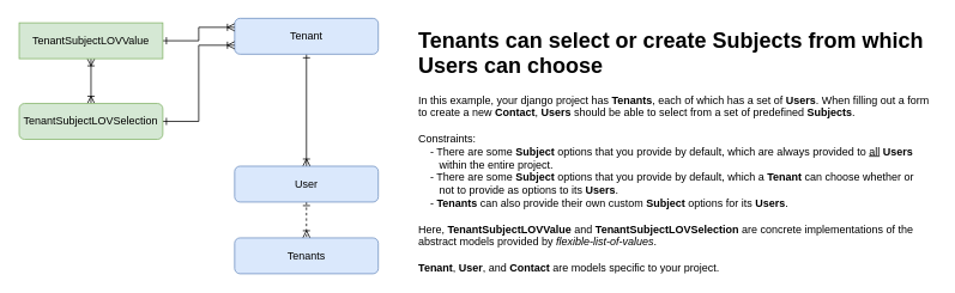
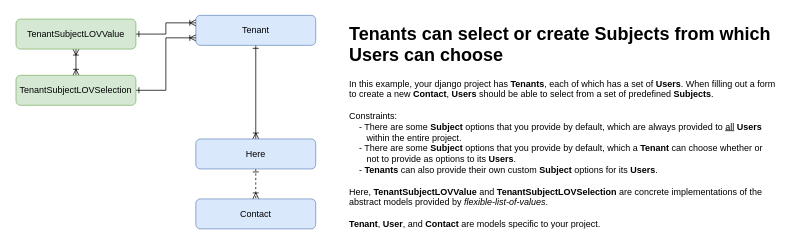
- <mxCell id="6" value="TenantSubjectLOVValue" style="whiteSpace=wrap;html=1;fillColor=#d5e8d4;strokeColor=#82b366;rounded=0;" vertex="1" parent="1"><mxGeometry x="20" y="25" width="160" height="40" as="geometry" /></mxCell>
+ <mxCell id="6" value="TenantSubjectLOVValue" style="rounded=1;whiteSpace=wrap;html=1;fillColor=#d5e8d4;strokeColor=#82b366;" vertex="1" parent="1"><mxGeometry x="20" y="25" width="160" height="40" as="geometry" /></mxCell>
- <mxCell id="8" value="TenantSubjectLOVSelection" style="rounded=1;whiteSpace=wrap;html=1;fillColor=#d5e8d4;strokeColor=#82b366;" vertex="1" parent="1"><mxGeometry x="20" y="115" width="160" height="40" as="geometry" /></mxCell>
+ <mxCell id="8" value="TenantSubjectLOVSelection" style="rounded=1;whiteSpace=wrap;html=1;fillColor=#d5e8d4;strokeColor=#82b366;" vertex="1" parent="1"><mxGeometry x="20" y="100" width="160" height="40" as="geometry" /></mxCell>
- <mxCell id="10" value="User" style="rounded=1;whiteSpace=wrap;html=1;fillColor=#dae8fc;strokeColor=#6c8ebf;" vertex="1" parent="1"><mxGeometry x="260" y="185" width="160" height="40" as="geometry" /></mxCell>
+ <mxCell id="10" value="Here" style="rounded=1;whiteSpace=wrap;html=1;fillColor=#dae8fc;strokeColor=#6c8ebf;" vertex="1" parent="1"><mxGeometry x="260" y="185" width="160" height="40" as="geometry" /></mxCell>
- <mxCell id="11" value="Tenants" style="rounded=1;whiteSpace=wrap;html=1;fillColor=#dae8fc;strokeColor=#6c8ebf;" vertex="1" parent="1"><mxGeometry x="260" y="265" width="160" height="40" as="geometry" /></mxCell>
+ <mxCell id="11" value="Contact" style="rounded=1;whiteSpace=wrap;html=1;fillColor=#dae8fc;strokeColor=#6c8ebf;" vertex="1" parent="1"><mxGeometry x="260" y="265" width="160" height="40" as="geometry" /></mxCell>
